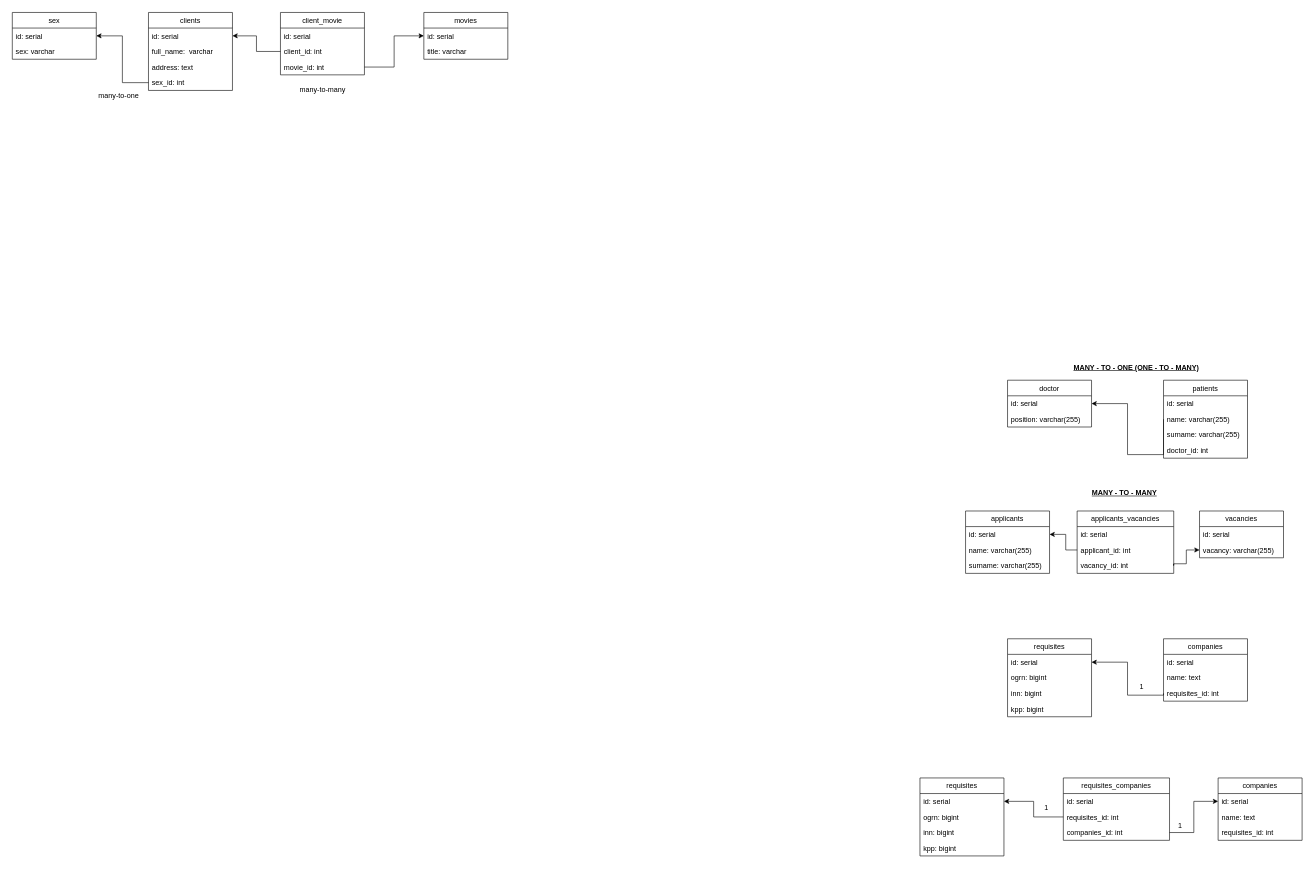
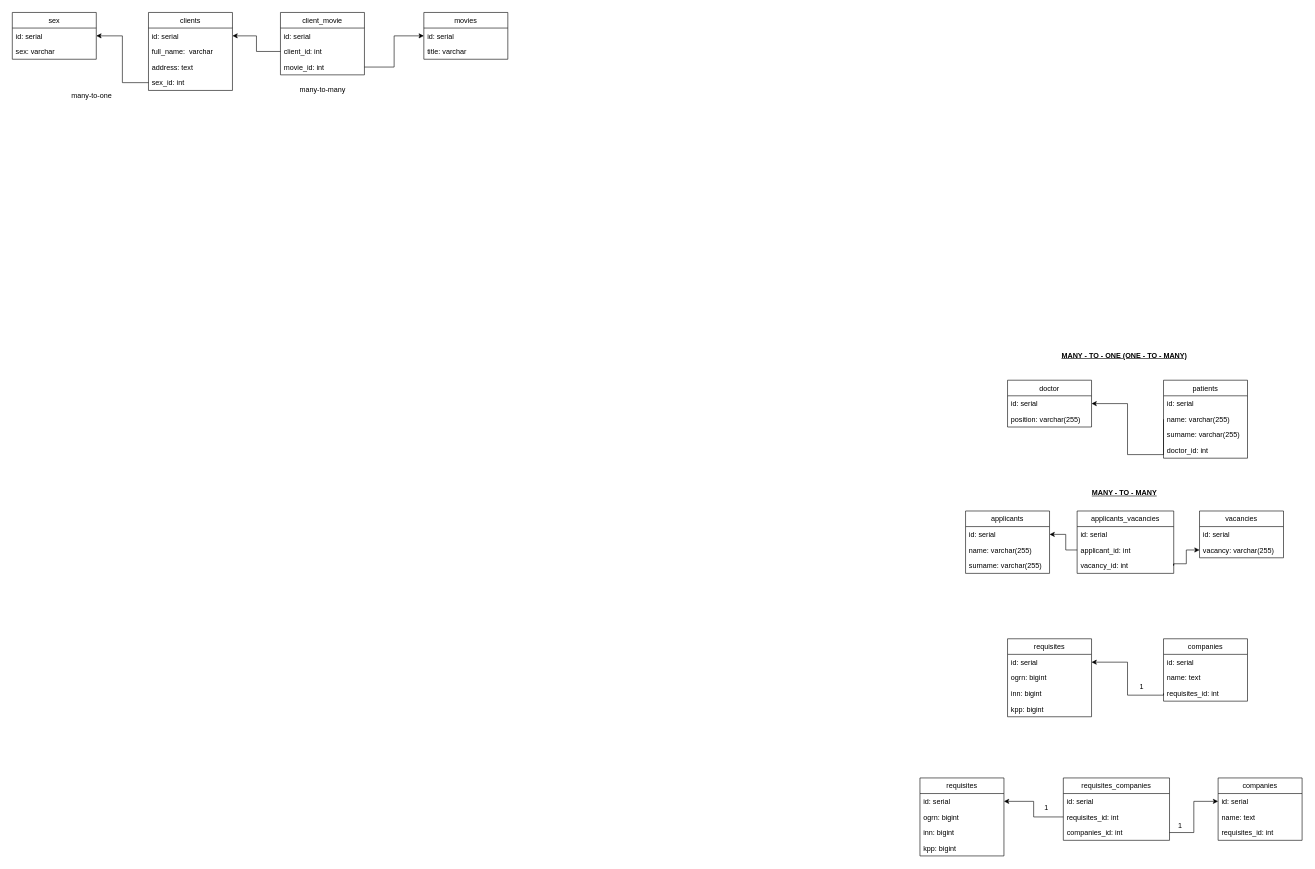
- <mxCell id="66" value="many-to-one" style="text;html=1;strokeColor=none;fillColor=none;align=center;verticalAlign=middle;whiteSpace=wrap;rounded=0;" parent="1" vertex="1"><mxGeometry x="152.5" y="144" width="89" height="30" as="geometry" /></mxCell>
+ <mxCell id="66" value="many-to-one" style="text;html=1;strokeColor=none;fillColor=none;align=center;verticalAlign=middle;whiteSpace=wrap;rounded=0;" parent="1" vertex="1"><mxGeometry x="107.5" y="144" width="89" height="30" as="geometry" /></mxCell>
- <mxCell id="11" value="MANY - TO - ONE (ONE - TO - MANY)" style="text;html=1;strokeColor=none;fillColor=none;align=center;verticalAlign=middle;whiteSpace=wrap;rounded=0;fontStyle=5" parent="1" vertex="1"><mxGeometry x="1779" y="597" width="230" height="30" as="geometry" /></mxCell>
+ <mxCell id="11" value="MANY - TO - ONE (ONE - TO - MANY)" style="text;html=1;strokeColor=none;fillColor=none;align=center;verticalAlign=middle;whiteSpace=wrap;rounded=0;fontStyle=5" parent="1" vertex="1"><mxGeometry x="1759" y="577" width="230" height="30" as="geometry" /></mxCell>
